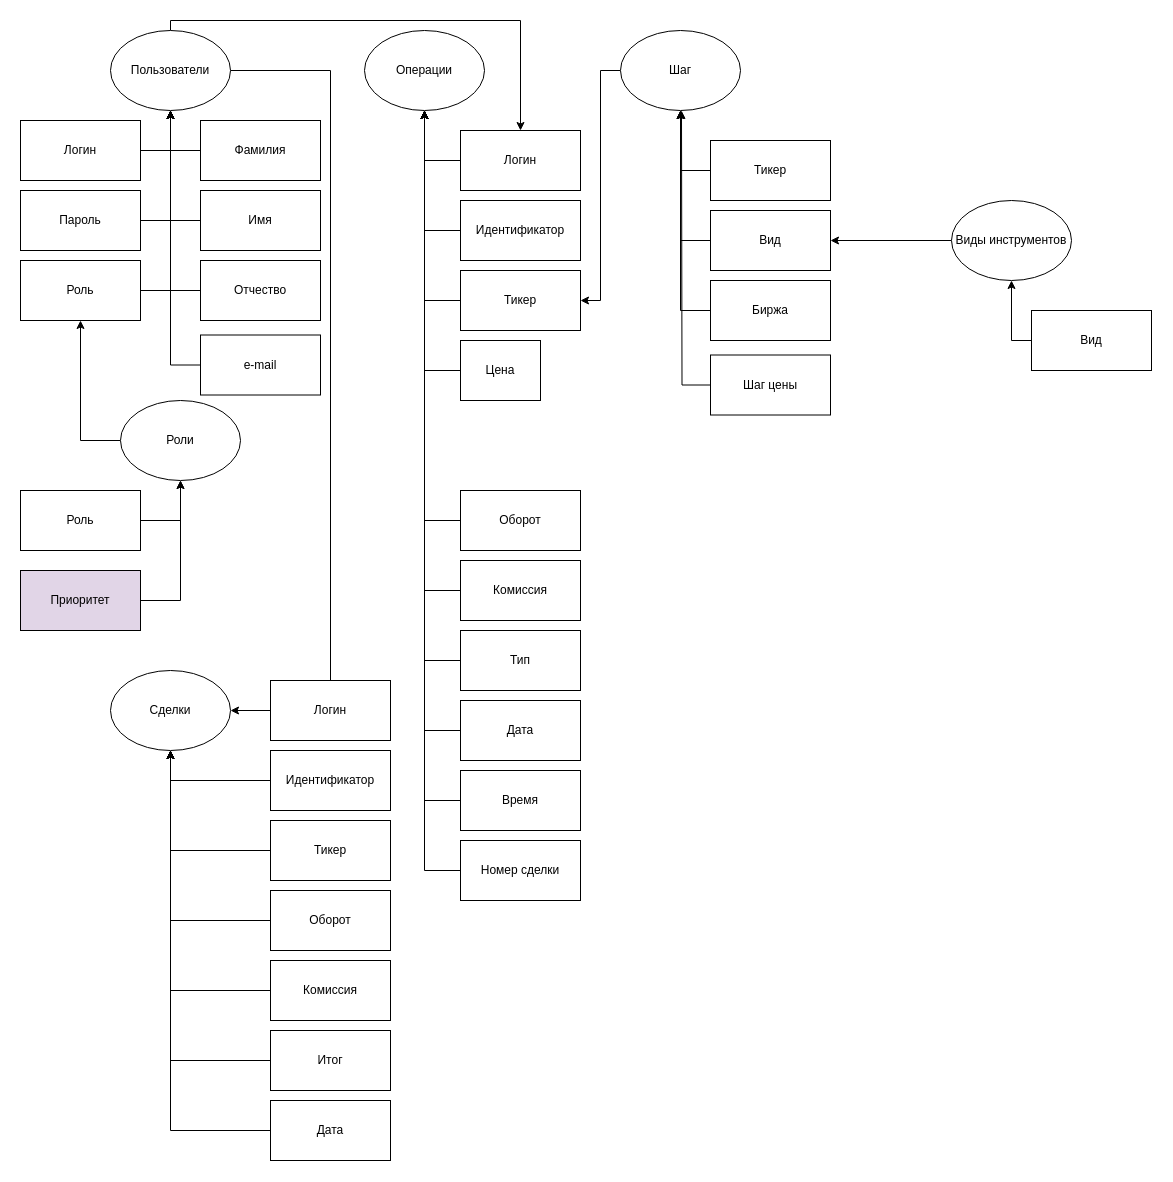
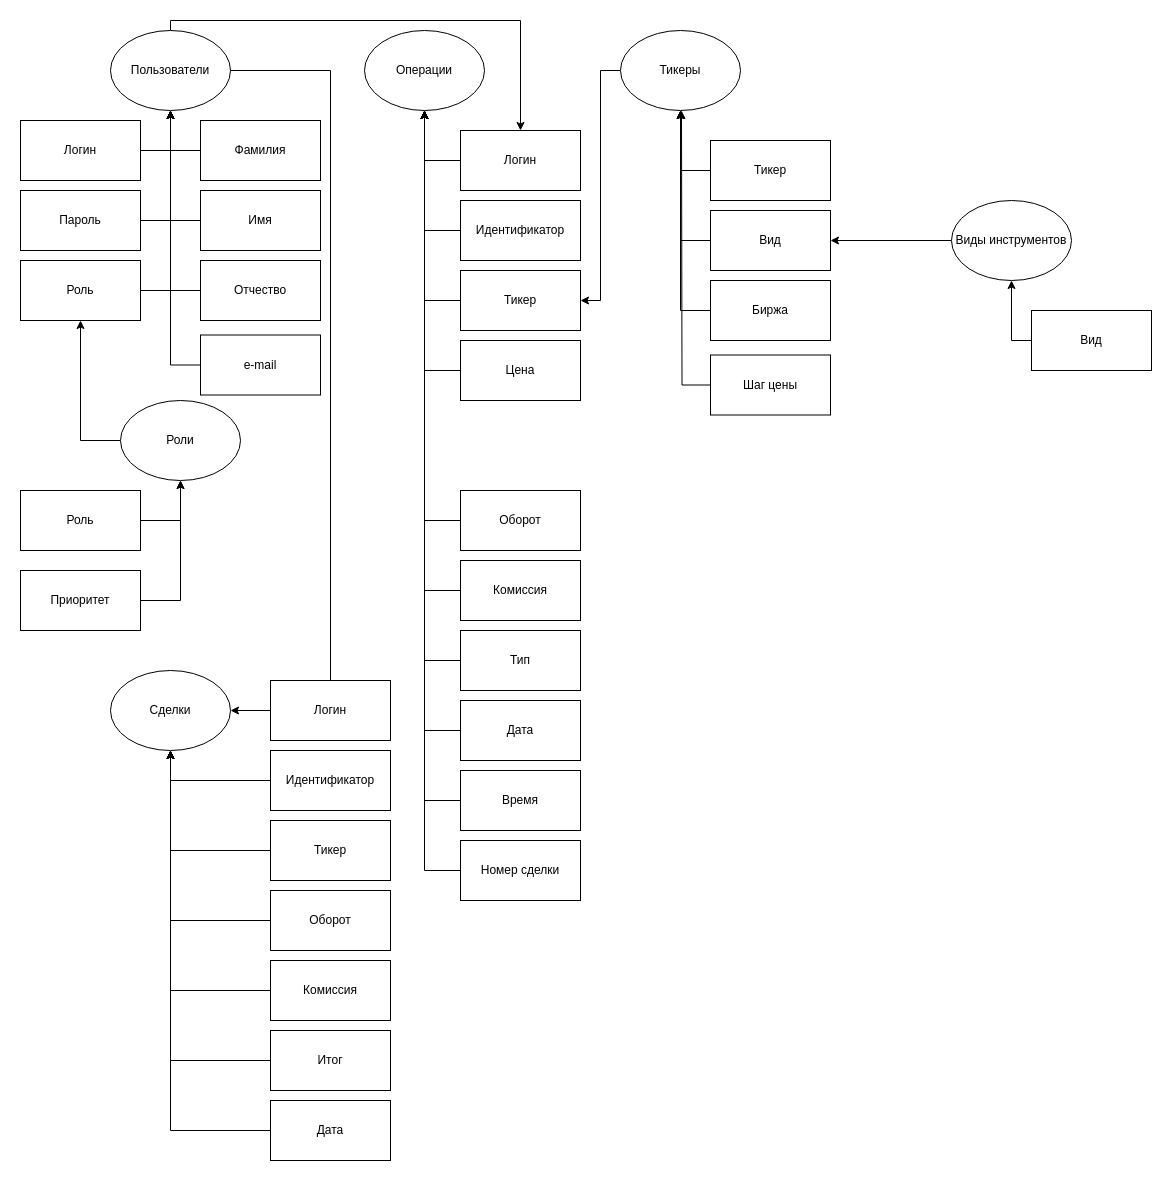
- <mxCell id="4" value="Шаг" style="ellipse;whiteSpace=wrap;html=1;" parent="1" vertex="1"><mxGeometry x="620" y="30" width="120" height="80" as="geometry" /></mxCell>
+ <mxCell id="4" value="Тикеры" style="ellipse;whiteSpace=wrap;html=1;" parent="1" vertex="1"><mxGeometry x="620" y="30" width="120" height="80" as="geometry" /></mxCell>
- <mxCell id="39" value="Цена" style="rounded=0;whiteSpace=wrap;html=1;" parent="1" vertex="1"><mxGeometry x="460" y="340" width="80" height="60" as="geometry" /></mxCell>
+ <mxCell id="39" value="Цена" style="rounded=0;whiteSpace=wrap;html=1;" parent="1" vertex="1"><mxGeometry x="460" y="340" width="120" height="60" as="geometry" /></mxCell>
- <mxCell id="25" value="Приоритет" style="rounded=0;whiteSpace=wrap;html=1;fillColor=#e1d5e7;" parent="1" vertex="1"><mxGeometry x="20" y="570" width="120" height="60" as="geometry" /></mxCell>
+ <mxCell id="25" value="Приоритет" style="rounded=0;whiteSpace=wrap;html=1;" parent="1" vertex="1"><mxGeometry x="20" y="570" width="120" height="60" as="geometry" /></mxCell>
